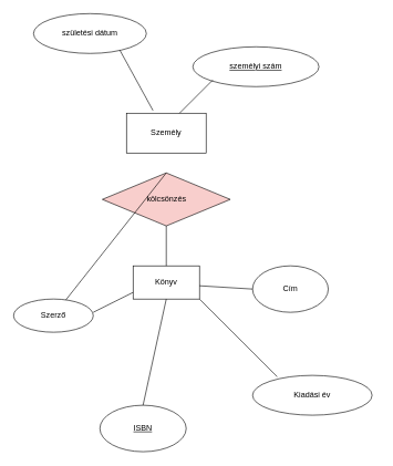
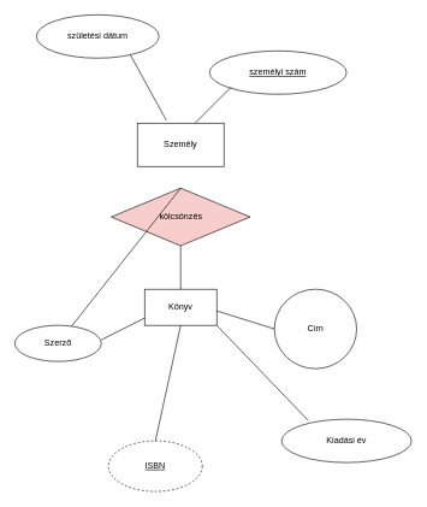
- <mxCell id="6" value="Cím" style="ellipse;whiteSpace=wrap;html=1;" parent="1" vertex="1"><mxGeometry x="380" y="400" width="114" height="70" as="geometry" /></mxCell>
+ <mxCell id="6" value="Cím" style="ellipse;whiteSpace=wrap;html=1;" parent="1" vertex="1"><mxGeometry x="380" y="400" width="114" height="110" as="geometry" /></mxCell>
- <mxCell id="7" value="Kiadási év" style="ellipse;whiteSpace=wrap;html=1;" parent="1" vertex="1"><mxGeometry x="380" y="565" width="180" height="60" as="geometry" /></mxCell>
+ <mxCell id="7" value="Kiadási év" style="ellipse;whiteSpace=wrap;html=1;" parent="1" vertex="1"><mxGeometry x="390" y="580" width="180" height="60" as="geometry" /></mxCell>
- <mxCell id="8" value="&lt;u&gt;ISBN&lt;/u&gt;" style="ellipse;whiteSpace=wrap;html=1;" parent="1" vertex="1"><mxGeometry x="150" y="610" width="130" height="70" as="geometry" /></mxCell>
+ <mxCell id="8" value="&lt;u&gt;ISBN&lt;/u&gt;" style="ellipse;whiteSpace=wrap;html=1;dashed=1;" parent="1" vertex="1"><mxGeometry x="150" y="610" width="130" height="70" as="geometry" /></mxCell>
